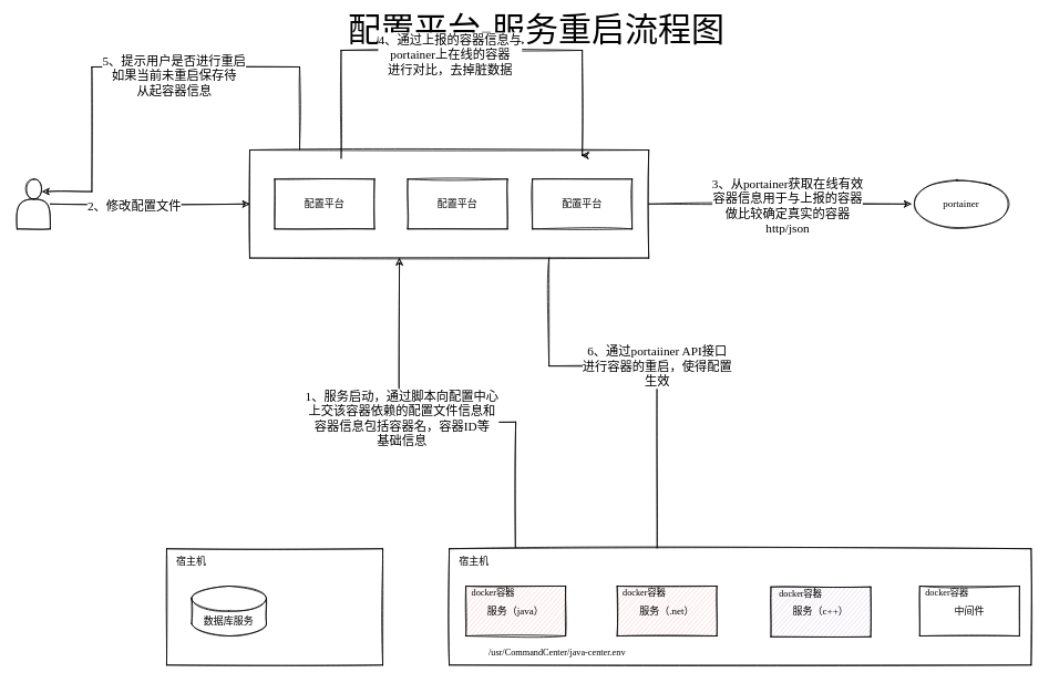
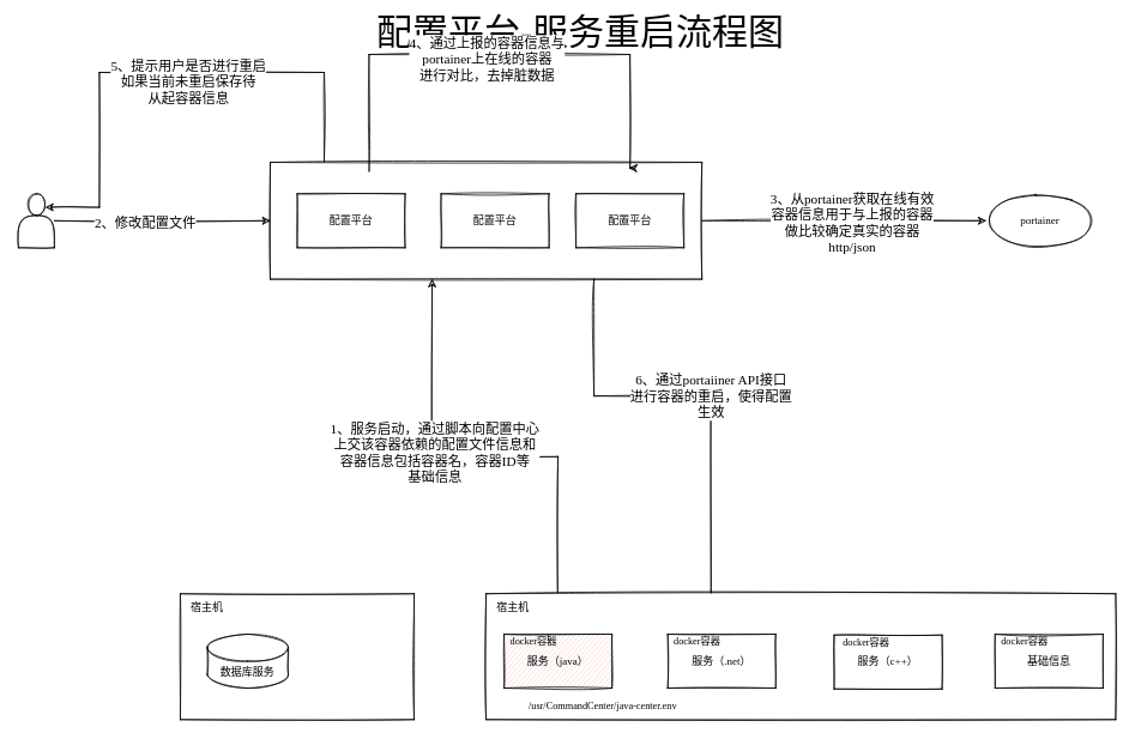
- <mxCell id="25" value="服务（.net）" style="rounded=0;whiteSpace=wrap;html=1;sketch=1;fontFamily=Ma Shan Zheng;fontSource=https%3A%2F%2Ffonts.googleapis.com%2Fcss%3Ffamily%3DMa%2BShan%2BZheng;fillColor=#f8cecc;" parent="24" vertex="1"><mxGeometry x="20" y="10" width="120" height="60" as="geometry" /></mxCell>
+ <mxCell id="25" value="服务（.net）" style="rounded=0;whiteSpace=wrap;html=1;sketch=1;fontFamily=Ma Shan Zheng;fontSource=https%3A%2F%2Ffonts.googleapis.com%2Fcss%3Ffamily%3DMa%2BShan%2BZheng;" parent="24" vertex="1"><mxGeometry x="20" y="10" width="120" height="60" as="geometry" /></mxCell>
- <mxCell id="28" value="服务（c++）" style="rounded=0;whiteSpace=wrap;html=1;sketch=1;fontFamily=Ma Shan Zheng;fontSource=https%3A%2F%2Ffonts.googleapis.com%2Fcss%3Ffamily%3DMa%2BShan%2BZheng;fillColor=#e1d5e7;" parent="27" vertex="1"><mxGeometry x="17" y="10" width="120" height="60" as="geometry" /></mxCell>
+ <mxCell id="28" value="服务（c++）" style="rounded=0;whiteSpace=wrap;html=1;sketch=1;fontFamily=Ma Shan Zheng;fontSource=https%3A%2F%2Ffonts.googleapis.com%2Fcss%3Ffamily%3DMa%2BShan%2BZheng;" parent="27" vertex="1"><mxGeometry x="17" y="10" width="120" height="60" as="geometry" /></mxCell>
- <mxCell id="31" value="中间件" style="rounded=0;whiteSpace=wrap;html=1;sketch=1;fontFamily=Ma Shan Zheng;fontSource=https%3A%2F%2Ffonts.googleapis.com%2Fcss%3Ffamily%3DMa%2BShan%2BZheng;" parent="30" vertex="1"><mxGeometry x="20" y="10" width="120" height="60" as="geometry" /></mxCell>
+ <mxCell id="31" value="基础信息" style="rounded=0;whiteSpace=wrap;html=1;sketch=1;fontFamily=Ma Shan Zheng;fontSource=https%3A%2F%2Ffonts.googleapis.com%2Fcss%3Ffamily%3DMa%2BShan%2BZheng;" parent="30" vertex="1"><mxGeometry x="20" y="10" width="120" height="60" as="geometry" /></mxCell>
